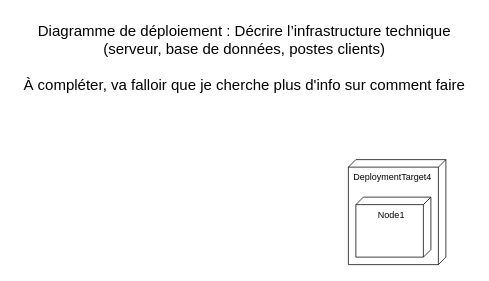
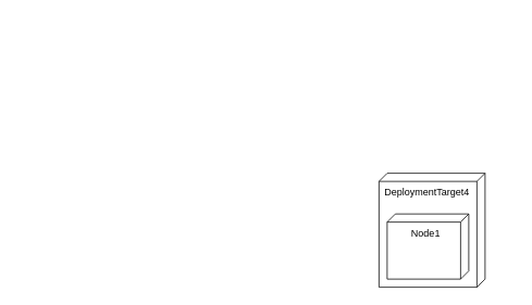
- <mxCell id="4" value="&lt;font style=&quot;font-size: 20px;&quot;&gt;Diagramme de déploiement : Décrire l’infrastructure technique&lt;br&gt;&lt;/font&gt;&lt;div&gt;&lt;font style=&quot;font-size: 20px;&quot;&gt;(serveur, base de données, postes clients)&lt;/font&gt;&lt;/div&gt;&lt;div&gt;&lt;font style=&quot;font-size: 20px;&quot;&gt;&lt;br&gt;&lt;/font&gt;&lt;/div&gt;&lt;div&gt;&lt;font style=&quot;font-size: 20px;&quot;&gt;À compléter, va falloir que je cherche plus d'info sur comment faire&lt;/font&gt;&lt;/div&gt;" style="text;html=1;align=center;verticalAlign=middle;resizable=0;points=[];autosize=1;strokeColor=none;fillColor=none;" vertex="1" parent="1"><mxGeometry x="20" y="20" width="610" height="110" as="geometry" /></mxCell>
